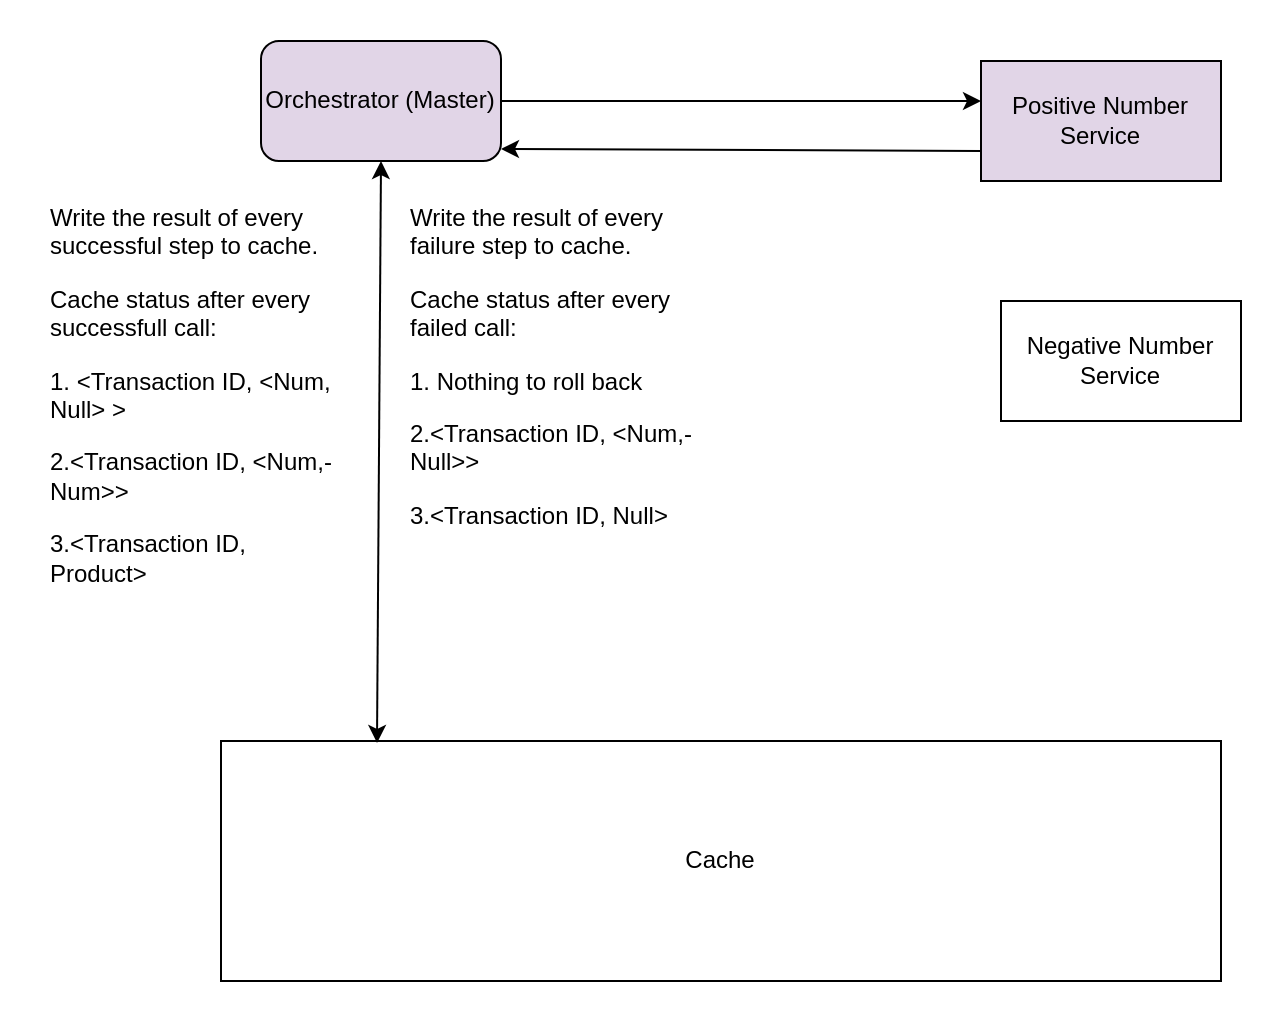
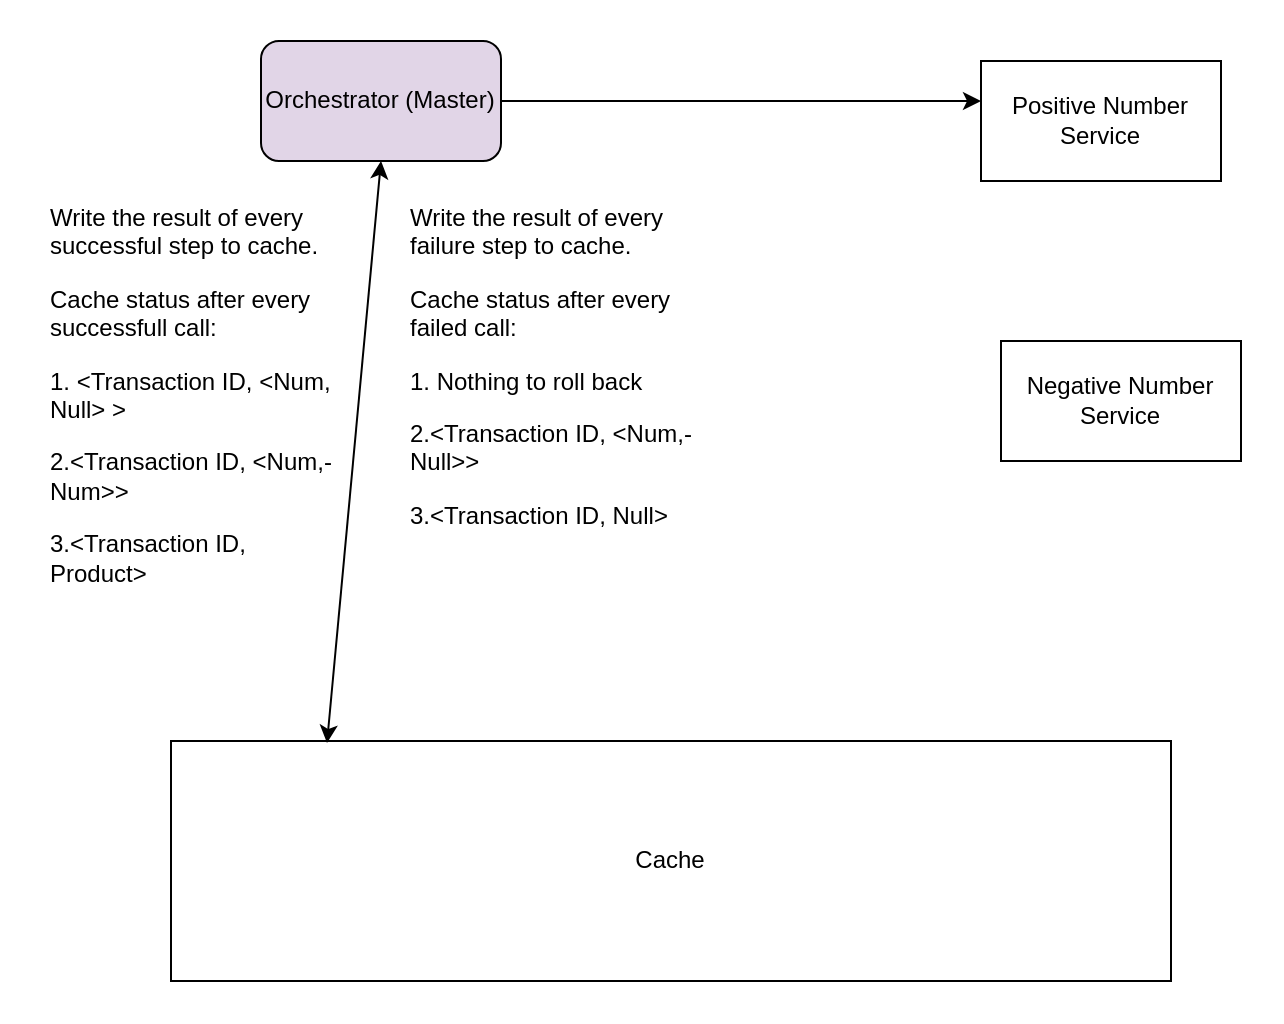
- <mxCell id="2" value="Positive Number Service" style="rounded=0;whiteSpace=wrap;html=1;fillColor=#e1d5e7;" parent="1" vertex="1"><mxGeometry x="490" y="30" width="120" height="60" as="geometry" /></mxCell>
+ <mxCell id="2" value="Positive Number Service" style="rounded=0;whiteSpace=wrap;html=1;" parent="1" vertex="1"><mxGeometry x="490" y="30" width="120" height="60" as="geometry" /></mxCell>
- <mxCell id="7" value="" style="endArrow=classic;html=1;rounded=0;entryX=1;entryY=0.9;entryDx=0;entryDy=0;exitX=0;exitY=0.75;exitDx=0;exitDy=0;entryPerimeter=0;" parent="1" source="2" target="6" edge="1"><mxGeometry width="50" height="50" relative="1" as="geometry"><mxPoint x="280" y="260" as="sourcePoint" /><mxPoint x="330" y="210" as="targetPoint" /></mxGeometry></mxCell>
- <mxCell id="3" value="Negative Number Service" style="rounded=0;whiteSpace=wrap;html=1;" parent="1" vertex="1"><mxGeometry x="500" y="150" width="120" height="60" as="geometry" /></mxCell>
+ <mxCell id="3" value="Negative Number Service" style="rounded=0;whiteSpace=wrap;html=1;" parent="1" vertex="1"><mxGeometry x="500" y="170" width="120" height="60" as="geometry" /></mxCell>
- <mxCell id="4" value="Cache" style="rounded=0;whiteSpace=wrap;html=1;" parent="1" vertex="1"><mxGeometry x="110" y="370" width="500" height="120" as="geometry" /></mxCell>
+ <mxCell id="4" value="Cache" style="rounded=0;whiteSpace=wrap;html=1;" parent="1" vertex="1"><mxGeometry x="85" y="370" width="500" height="120" as="geometry" /></mxCell>
